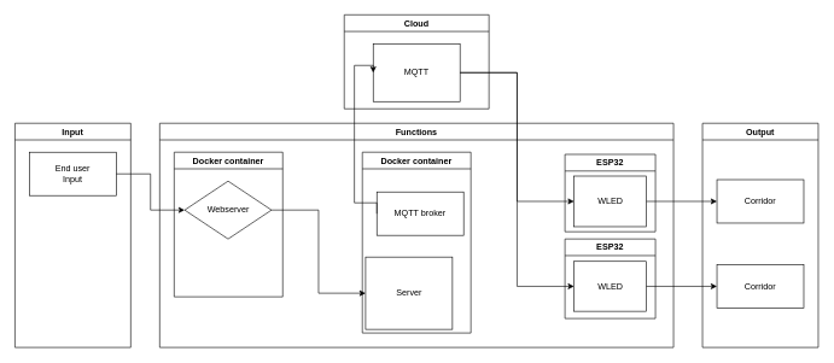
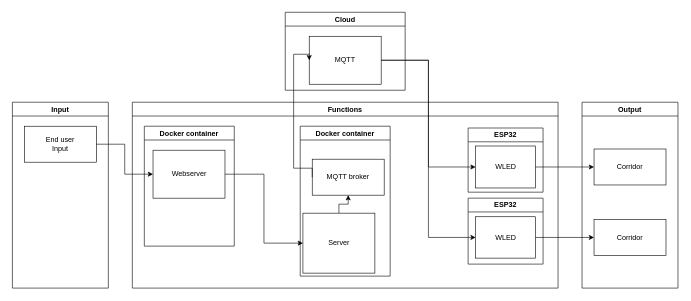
- <mxCell id="10" value="Webserver" style="rhombus;whiteSpace=wrap;html=1;swimlaneLine=1;shadow=0;" parent="9" vertex="1"><mxGeometry x="14.5" y="40" width="120" height="80" as="geometry" /></mxCell>
+ <mxCell id="10" value="Webserver" style="rounded=0;whiteSpace=wrap;html=1;swimlaneLine=1;shadow=0;" parent="9" vertex="1"><mxGeometry x="14.5" y="40" width="120" height="80" as="geometry" /></mxCell>
+ <mxCell id="8" style="edgeStyle=orthogonalEdgeStyle;rounded=0;html=1;exitX=0.5;exitY=0;exitDx=0;exitDy=0;entryX=0.5;entryY=1;entryDx=0;entryDy=0;swimlaneLine=1;shadow=0;" parent="5" source="7" target="6" edge="1"><mxGeometry relative="1" as="geometry" /></mxCell>
